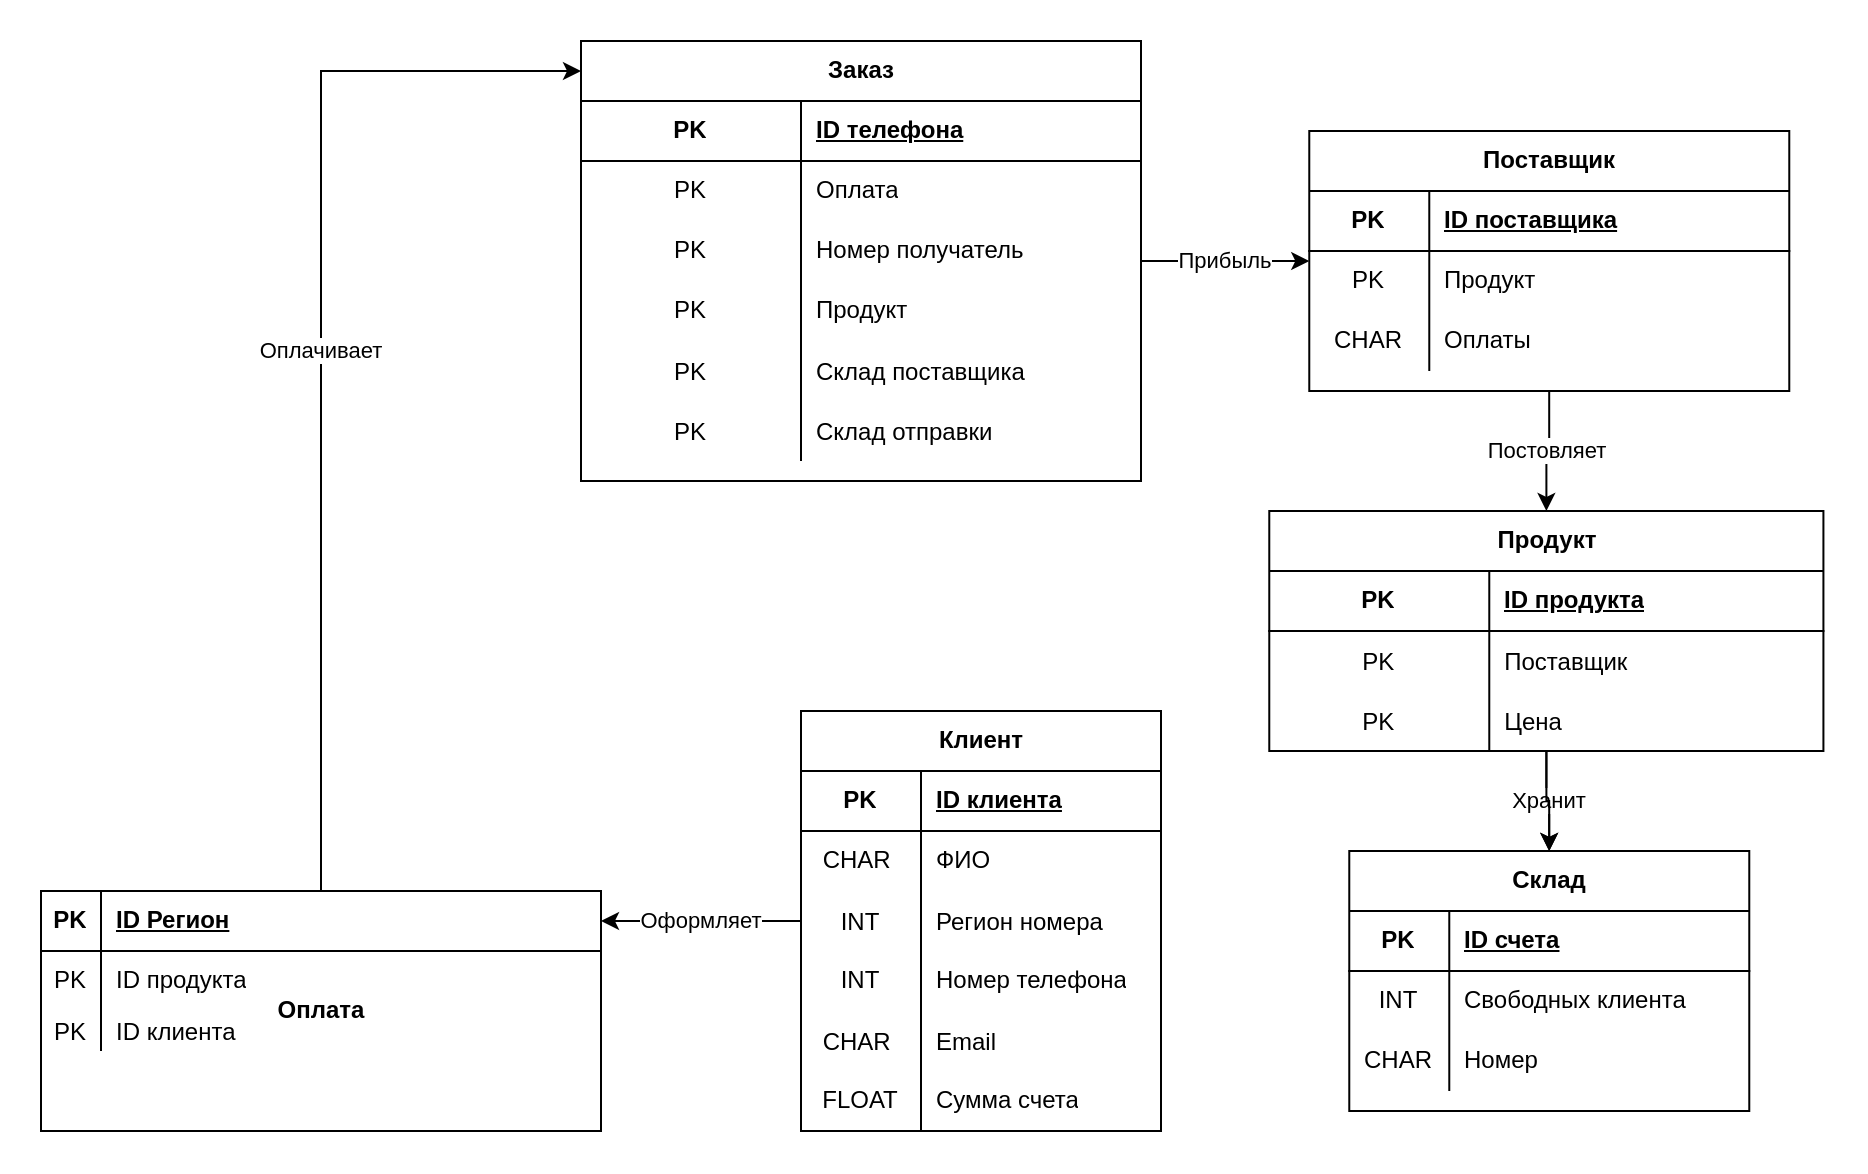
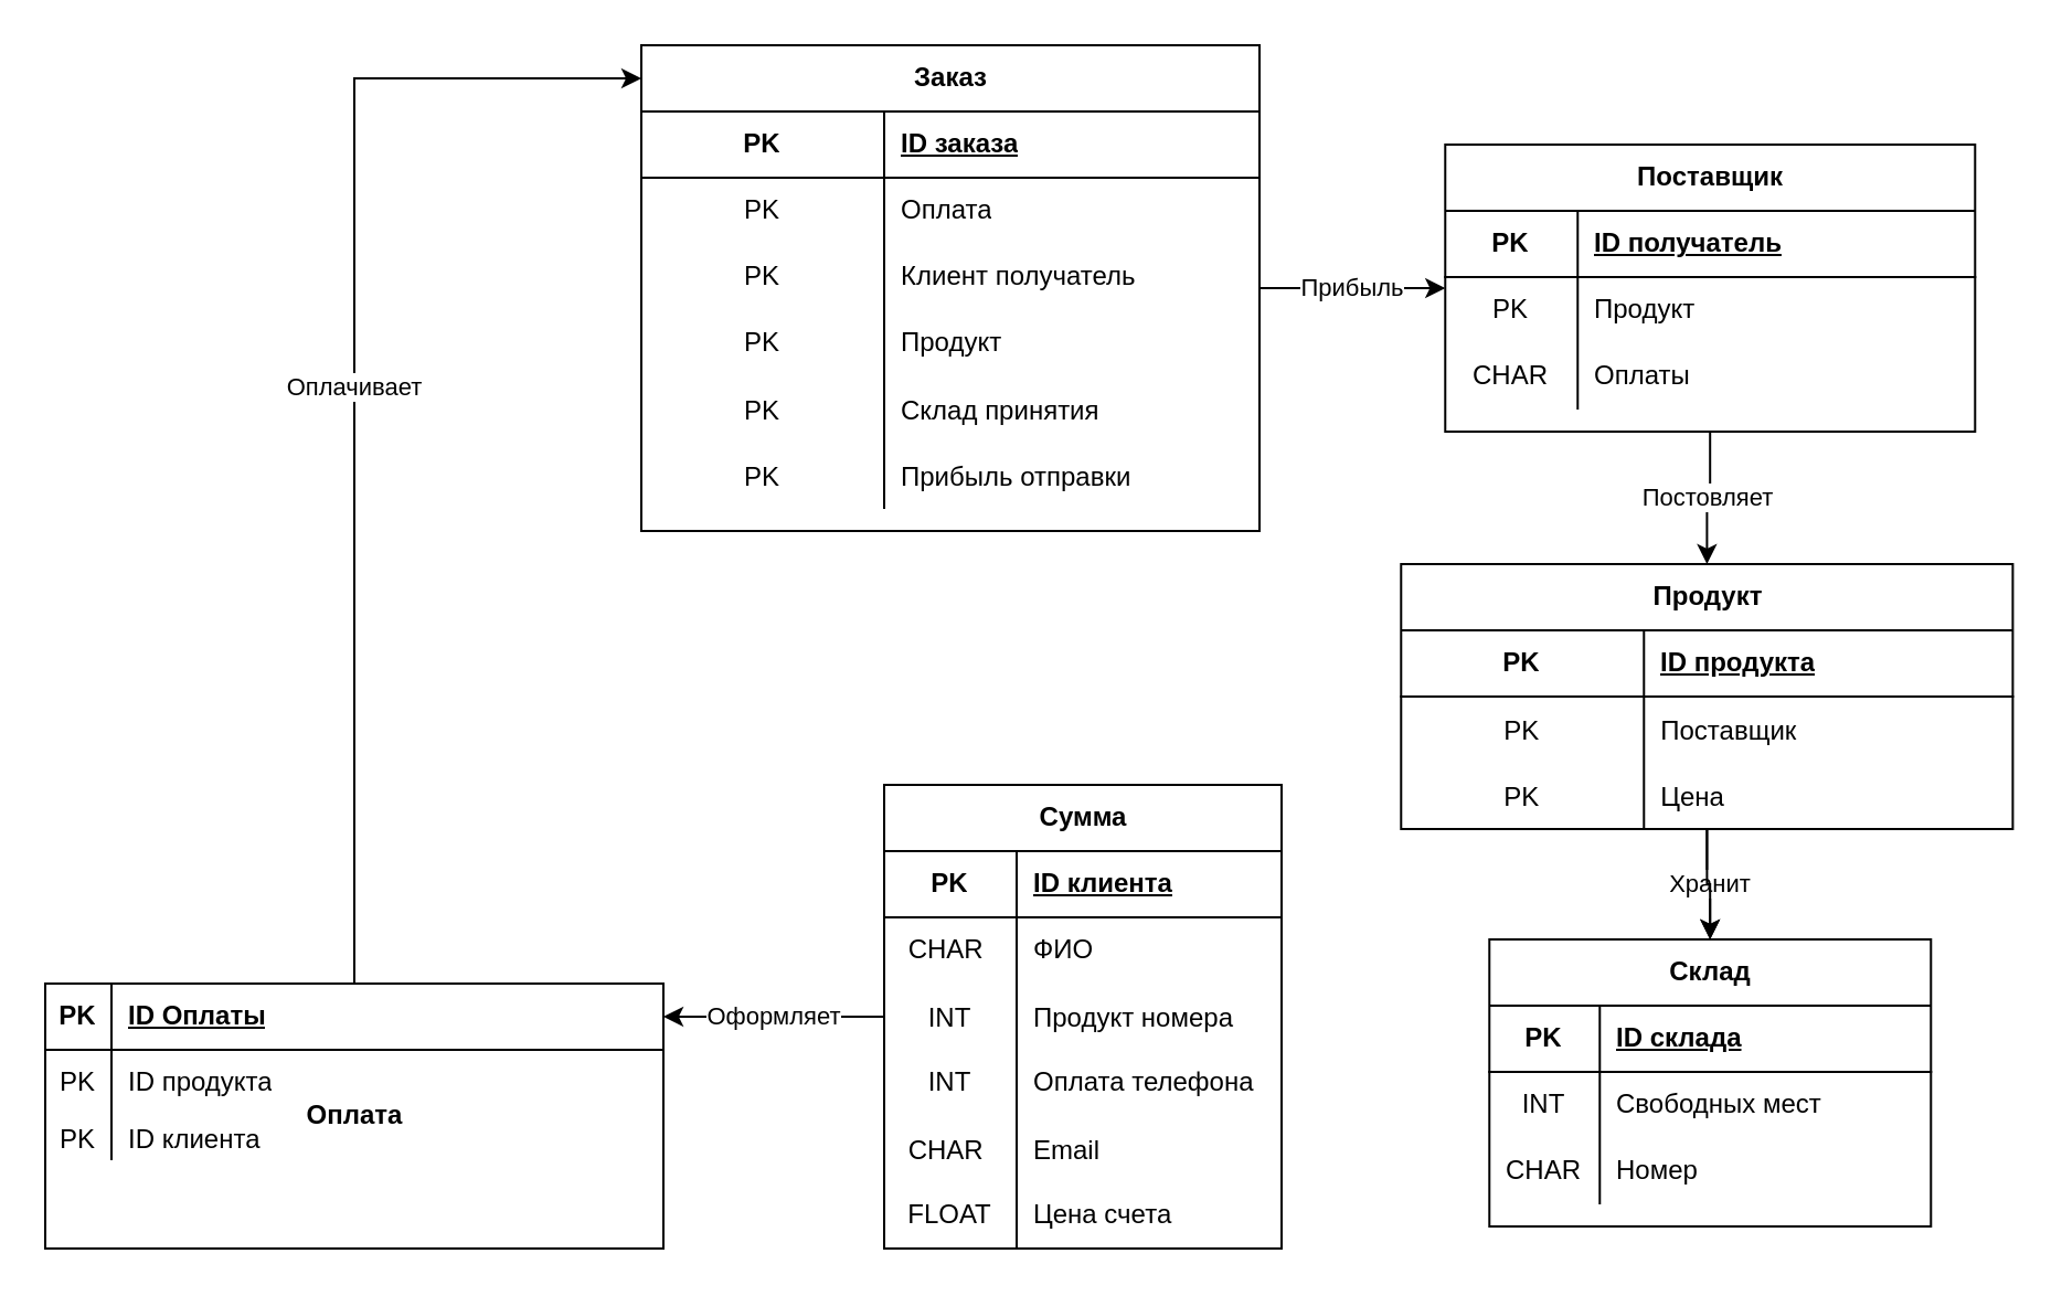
- <mxCell id="17" value="ID телефона" style="shape=partialRectangle;connectable=0;fillColor=none;top=0;left=0;bottom=0;right=0;align=left;spacingLeft=6;fontStyle=5;overflow=hidden;whiteSpace=wrap;html=1;" parent="15" vertex="1"><mxGeometry x="110" width="170" height="30" as="geometry"><mxRectangle width="170" height="30" as="alternateBounds" /></mxGeometry></mxCell>
+ <mxCell id="17" value="ID заказа" style="shape=partialRectangle;connectable=0;fillColor=none;top=0;left=0;bottom=0;right=0;align=left;spacingLeft=6;fontStyle=5;overflow=hidden;whiteSpace=wrap;html=1;" parent="15" vertex="1"><mxGeometry x="110" width="170" height="30" as="geometry"><mxRectangle width="170" height="30" as="alternateBounds" /></mxGeometry></mxCell>
- <mxCell id="57" value="ID поставщика" style="shape=partialRectangle;connectable=0;fillColor=none;top=0;left=0;bottom=0;right=0;align=left;spacingLeft=6;fontStyle=5;overflow=hidden;whiteSpace=wrap;html=1;" parent="55" vertex="1"><mxGeometry x="60" width="180" height="30" as="geometry"><mxRectangle width="180" height="30" as="alternateBounds" /></mxGeometry></mxCell>
+ <mxCell id="57" value="ID получатель" style="shape=partialRectangle;connectable=0;fillColor=none;top=0;left=0;bottom=0;right=0;align=left;spacingLeft=6;fontStyle=5;overflow=hidden;whiteSpace=wrap;html=1;" parent="55" vertex="1"><mxGeometry x="60" width="180" height="30" as="geometry"><mxRectangle width="180" height="30" as="alternateBounds" /></mxGeometry></mxCell>
- <mxCell id="23" value="Номер получатель" style="shape=partialRectangle;connectable=0;fillColor=none;top=0;left=0;bottom=0;right=0;align=left;spacingLeft=6;overflow=hidden;whiteSpace=wrap;html=1;" parent="21" vertex="1"><mxGeometry x="110" width="170" height="30" as="geometry"><mxRectangle width="170" height="30" as="alternateBounds" /></mxGeometry></mxCell>
+ <mxCell id="23" value="Клиент получатель" style="shape=partialRectangle;connectable=0;fillColor=none;top=0;left=0;bottom=0;right=0;align=left;spacingLeft=6;overflow=hidden;whiteSpace=wrap;html=1;" parent="21" vertex="1"><mxGeometry x="110" width="170" height="30" as="geometry"><mxRectangle width="170" height="30" as="alternateBounds" /></mxGeometry></mxCell>
- <mxCell id="29" value="Склад поставщика" style="shape=partialRectangle;connectable=0;fillColor=none;top=0;left=0;bottom=0;right=0;align=left;spacingLeft=6;overflow=hidden;" parent="27" vertex="1"><mxGeometry x="110" width="170" height="30" as="geometry"><mxRectangle width="170" height="30" as="alternateBounds" /></mxGeometry></mxCell>
+ <mxCell id="29" value="Склад принятия" style="shape=partialRectangle;connectable=0;fillColor=none;top=0;left=0;bottom=0;right=0;align=left;spacingLeft=6;overflow=hidden;" parent="27" vertex="1"><mxGeometry x="110" width="170" height="30" as="geometry"><mxRectangle width="170" height="30" as="alternateBounds" /></mxGeometry></mxCell>
- <mxCell id="32" value="Склад отправки" style="shape=partialRectangle;connectable=0;fillColor=none;top=0;left=0;bottom=0;right=0;align=left;spacingLeft=6;overflow=hidden;" parent="30" vertex="1"><mxGeometry x="110" width="170" height="30" as="geometry"><mxRectangle width="170" height="30" as="alternateBounds" /></mxGeometry></mxCell>
+ <mxCell id="32" value="Прибыль отправки" style="shape=partialRectangle;connectable=0;fillColor=none;top=0;left=0;bottom=0;right=0;align=left;spacingLeft=6;overflow=hidden;" parent="30" vertex="1"><mxGeometry x="110" width="170" height="30" as="geometry"><mxRectangle width="170" height="30" as="alternateBounds" /></mxGeometry></mxCell>
- <mxCell id="34" value="Клиент" style="shape=table;startSize=30;container=1;collapsible=1;childLayout=tableLayout;fixedRows=1;rowLines=0;fontStyle=1;align=center;resizeLast=1;html=1;" parent="1" vertex="1"><mxGeometry x="400" y="355" width="180" height="210" as="geometry" /></mxCell>
+ <mxCell id="34" value="Сумма" style="shape=table;startSize=30;container=1;collapsible=1;childLayout=tableLayout;fixedRows=1;rowLines=0;fontStyle=1;align=center;resizeLast=1;html=1;" parent="1" vertex="1"><mxGeometry x="400" y="355" width="180" height="210" as="geometry" /></mxCell>
- <mxCell id="68" value="ID Регион" style="shape=partialRectangle;connectable=0;fillColor=none;top=0;left=0;bottom=0;right=0;align=left;spacingLeft=6;fontStyle=5;overflow=hidden;whiteSpace=wrap;html=1;" parent="66" vertex="1"><mxGeometry x="30" width="250" height="30" as="geometry"><mxRectangle width="250" height="30" as="alternateBounds" /></mxGeometry></mxCell>
+ <mxCell id="68" value="ID Оплаты" style="shape=partialRectangle;connectable=0;fillColor=none;top=0;left=0;bottom=0;right=0;align=left;spacingLeft=6;fontStyle=5;overflow=hidden;whiteSpace=wrap;html=1;" parent="66" vertex="1"><mxGeometry x="30" width="250" height="30" as="geometry"><mxRectangle width="250" height="30" as="alternateBounds" /></mxGeometry></mxCell>
- <mxCell id="43" value="Регион номера" style="shape=partialRectangle;connectable=0;fillColor=none;top=0;left=0;bottom=0;right=0;align=left;spacingLeft=6;overflow=hidden;" parent="41" vertex="1"><mxGeometry x="60" width="120" height="30" as="geometry"><mxRectangle width="120" height="30" as="alternateBounds" /></mxGeometry></mxCell>
+ <mxCell id="43" value="Продукт номера" style="shape=partialRectangle;connectable=0;fillColor=none;top=0;left=0;bottom=0;right=0;align=left;spacingLeft=6;overflow=hidden;" parent="41" vertex="1"><mxGeometry x="60" width="120" height="30" as="geometry"><mxRectangle width="120" height="30" as="alternateBounds" /></mxGeometry></mxCell>
- <mxCell id="79" value="ID счета" style="shape=partialRectangle;connectable=0;fillColor=none;top=0;left=0;bottom=0;right=0;align=left;spacingLeft=6;fontStyle=5;overflow=hidden;whiteSpace=wrap;html=1;" parent="77" vertex="1"><mxGeometry x="50" width="150" height="30" as="geometry"><mxRectangle width="150" height="30" as="alternateBounds" /></mxGeometry></mxCell>
+ <mxCell id="79" value="ID склада" style="shape=partialRectangle;connectable=0;fillColor=none;top=0;left=0;bottom=0;right=0;align=left;spacingLeft=6;fontStyle=5;overflow=hidden;whiteSpace=wrap;html=1;" parent="77" vertex="1"><mxGeometry x="50" width="150" height="30" as="geometry"><mxRectangle width="150" height="30" as="alternateBounds" /></mxGeometry></mxCell>
- <mxCell id="46" value="Номер телефона" style="shape=partialRectangle;connectable=0;fillColor=none;top=0;left=0;bottom=0;right=0;align=left;spacingLeft=6;overflow=hidden;whiteSpace=wrap;html=1;" parent="44" vertex="1"><mxGeometry x="60" width="120" height="30" as="geometry"><mxRectangle width="120" height="30" as="alternateBounds" /></mxGeometry></mxCell>
+ <mxCell id="46" value="Оплата телефона" style="shape=partialRectangle;connectable=0;fillColor=none;top=0;left=0;bottom=0;right=0;align=left;spacingLeft=6;overflow=hidden;whiteSpace=wrap;html=1;" parent="44" vertex="1"><mxGeometry x="60" width="120" height="30" as="geometry"><mxRectangle width="120" height="30" as="alternateBounds" /></mxGeometry></mxCell>
- <mxCell id="82" value="Свободных клиента" style="shape=partialRectangle;connectable=0;fillColor=none;top=0;left=0;bottom=0;right=0;align=left;spacingLeft=6;overflow=hidden;whiteSpace=wrap;html=1;" parent="80" vertex="1"><mxGeometry x="50" width="150" height="30" as="geometry"><mxRectangle width="150" height="30" as="alternateBounds" /></mxGeometry></mxCell>
+ <mxCell id="82" value="Свободных мест" style="shape=partialRectangle;connectable=0;fillColor=none;top=0;left=0;bottom=0;right=0;align=left;spacingLeft=6;overflow=hidden;whiteSpace=wrap;html=1;" parent="80" vertex="1"><mxGeometry x="50" width="150" height="30" as="geometry"><mxRectangle width="150" height="30" as="alternateBounds" /></mxGeometry></mxCell>
- <mxCell id="52" value="Сумма счета" style="shape=partialRectangle;connectable=0;fillColor=none;top=0;left=0;bottom=0;right=0;align=left;spacingLeft=6;overflow=hidden;whiteSpace=wrap;html=1;" parent="50" vertex="1"><mxGeometry x="60" width="120" height="30" as="geometry"><mxRectangle width="120" height="30" as="alternateBounds" /></mxGeometry></mxCell>
+ <mxCell id="52" value="Цена счета" style="shape=partialRectangle;connectable=0;fillColor=none;top=0;left=0;bottom=0;right=0;align=left;spacingLeft=6;overflow=hidden;whiteSpace=wrap;html=1;" parent="50" vertex="1"><mxGeometry x="60" width="120" height="30" as="geometry"><mxRectangle width="120" height="30" as="alternateBounds" /></mxGeometry></mxCell>
